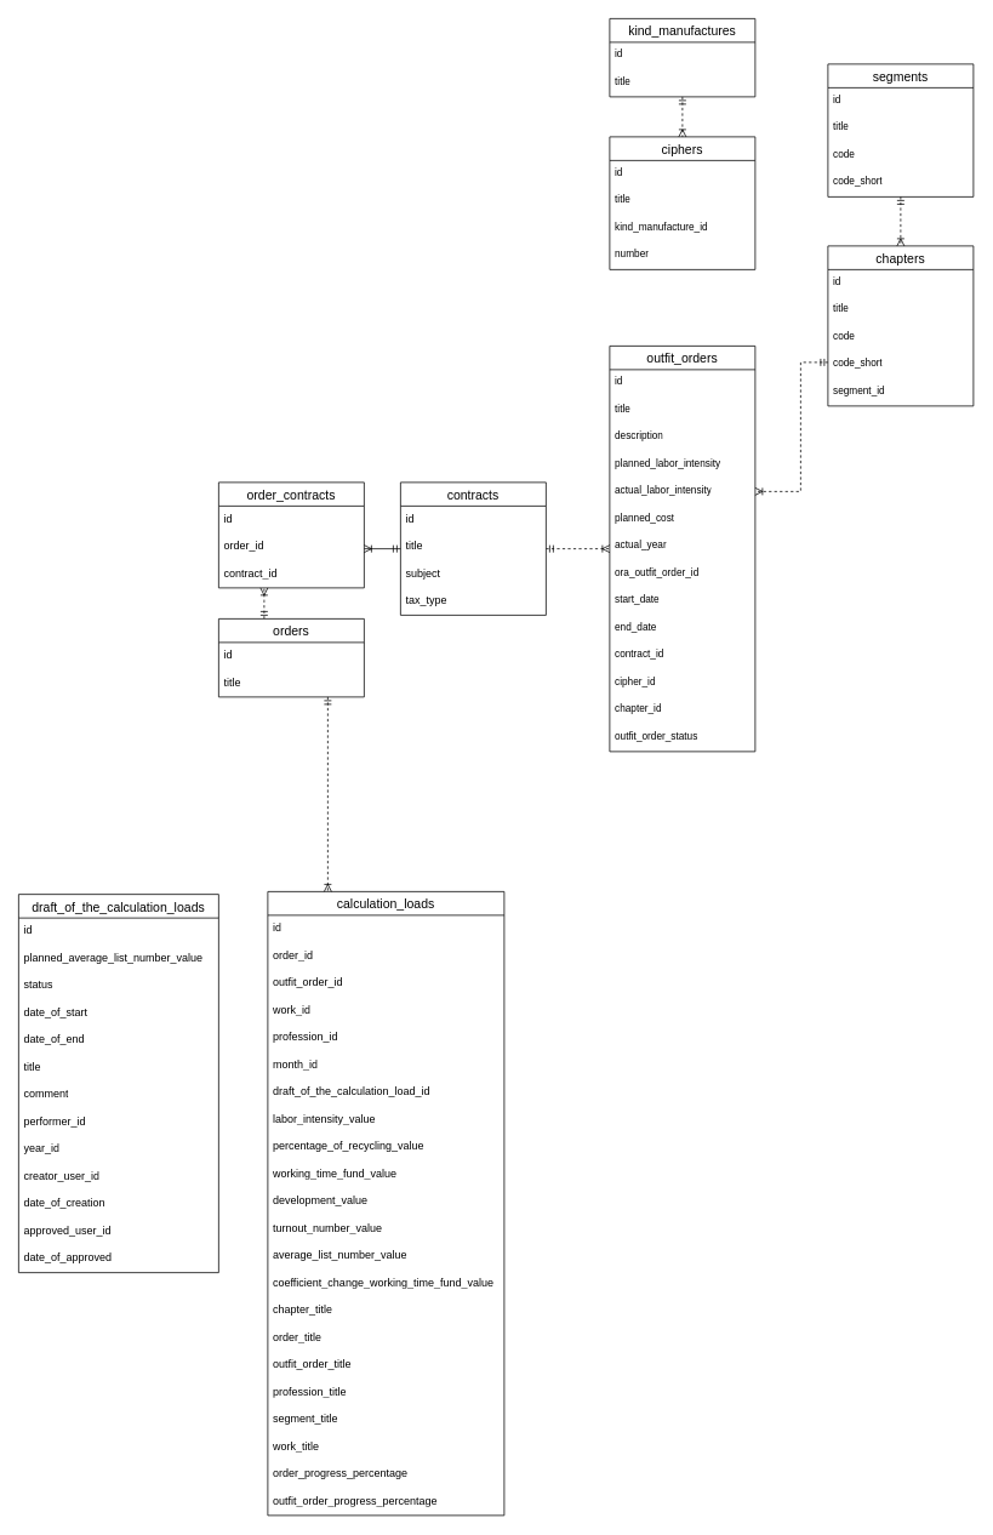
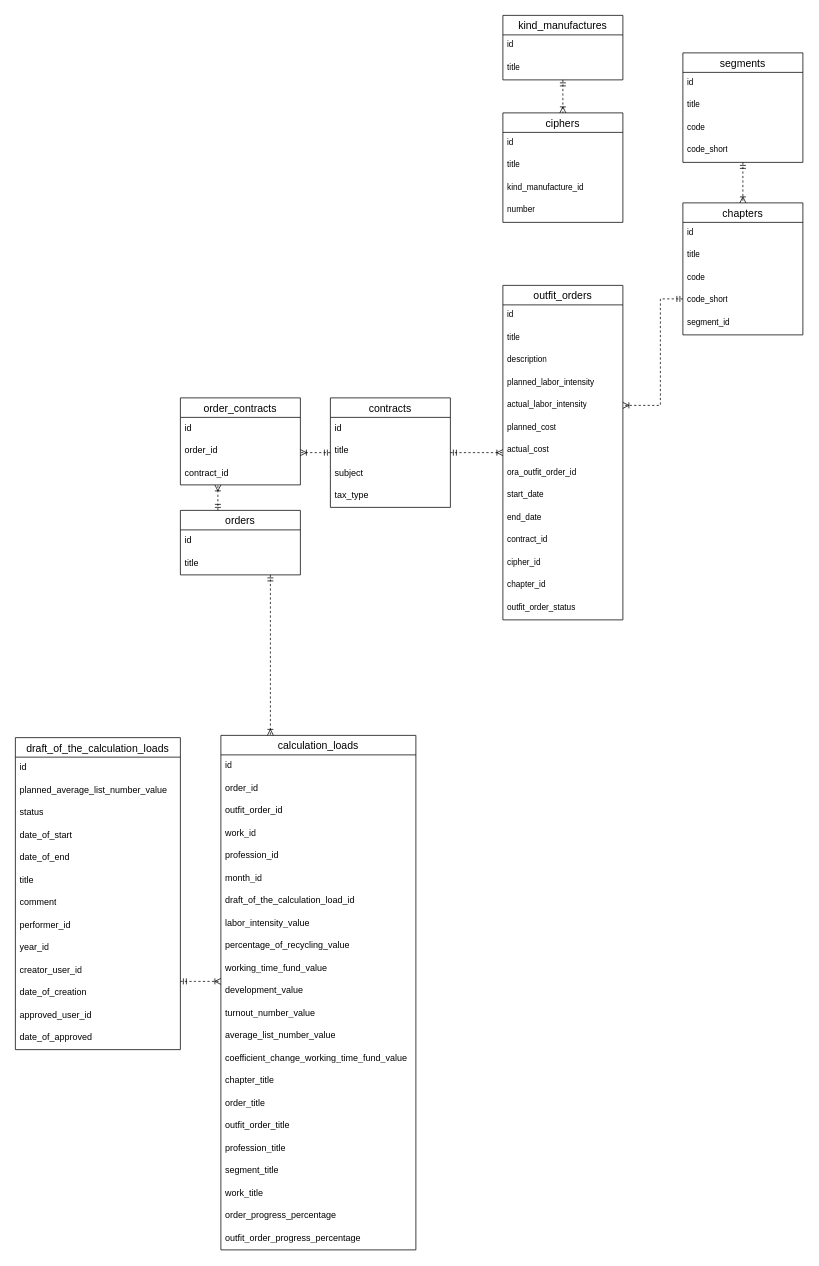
- <mxCell id="63" value="actual_year" style="text;strokeColor=none;fillColor=none;spacingLeft=4;spacingRight=4;overflow=hidden;rotatable=0;points=[[0,0.5],[1,0.5]];portConstraint=eastwest;fontSize=11;whiteSpace=wrap;html=1;fontFamily=Helvetica;fontColor=default;labelBackgroundColor=default;" vertex="1" parent="56"><mxGeometry y="206" width="160" height="30" as="geometry" /></mxCell>
+ <mxCell id="63" value="actual_cost" style="text;strokeColor=none;fillColor=none;spacingLeft=4;spacingRight=4;overflow=hidden;rotatable=0;points=[[0,0.5],[1,0.5]];portConstraint=eastwest;fontSize=11;whiteSpace=wrap;html=1;fontFamily=Helvetica;fontColor=default;labelBackgroundColor=default;" vertex="1" parent="56"><mxGeometry y="206" width="160" height="30" as="geometry" /></mxCell>
- <mxCell id="45" style="edgeStyle=orthogonalEdgeStyle;rounded=0;orthogonalLoop=1;jettySize=auto;html=1;dashed=0;strokeColor=default;align=center;verticalAlign=middle;fontFamily=Helvetica;fontSize=11;fontColor=default;labelBackgroundColor=default;startArrow=ERmandOne;startFill=0;endArrow=ERoneToMany;endFill=0;" edge="1" parent="1" source="47" target="52"><mxGeometry relative="1" as="geometry"><Array as="points"><mxPoint x="380" y="531" /></Array></mxGeometry></mxCell>
+ <mxCell id="45" style="edgeStyle=orthogonalEdgeStyle;rounded=0;orthogonalLoop=1;jettySize=auto;html=1;dashed=1;strokeColor=default;align=center;verticalAlign=middle;fontFamily=Helvetica;fontSize=11;fontColor=default;labelBackgroundColor=default;startArrow=ERmandOne;startFill=0;endArrow=ERoneToMany;endFill=0;" edge="1" parent="1" source="47" target="52"><mxGeometry relative="1" as="geometry"><Array as="points"><mxPoint x="380" y="531" /></Array></mxGeometry></mxCell>
+ <mxCell id="2" style="edgeStyle=orthogonalEdgeStyle;rounded=0;orthogonalLoop=1;jettySize=auto;html=1;dashed=1;endArrow=ERoneToMany;endFill=0;startArrow=ERmandOne;startFill=0;" edge="1" parent="1" source="3" target="17"><mxGeometry relative="1" as="geometry"><Array as="points"><mxPoint x="260" y="1308" /><mxPoint x="260" y="1308" /></Array></mxGeometry></mxCell>
